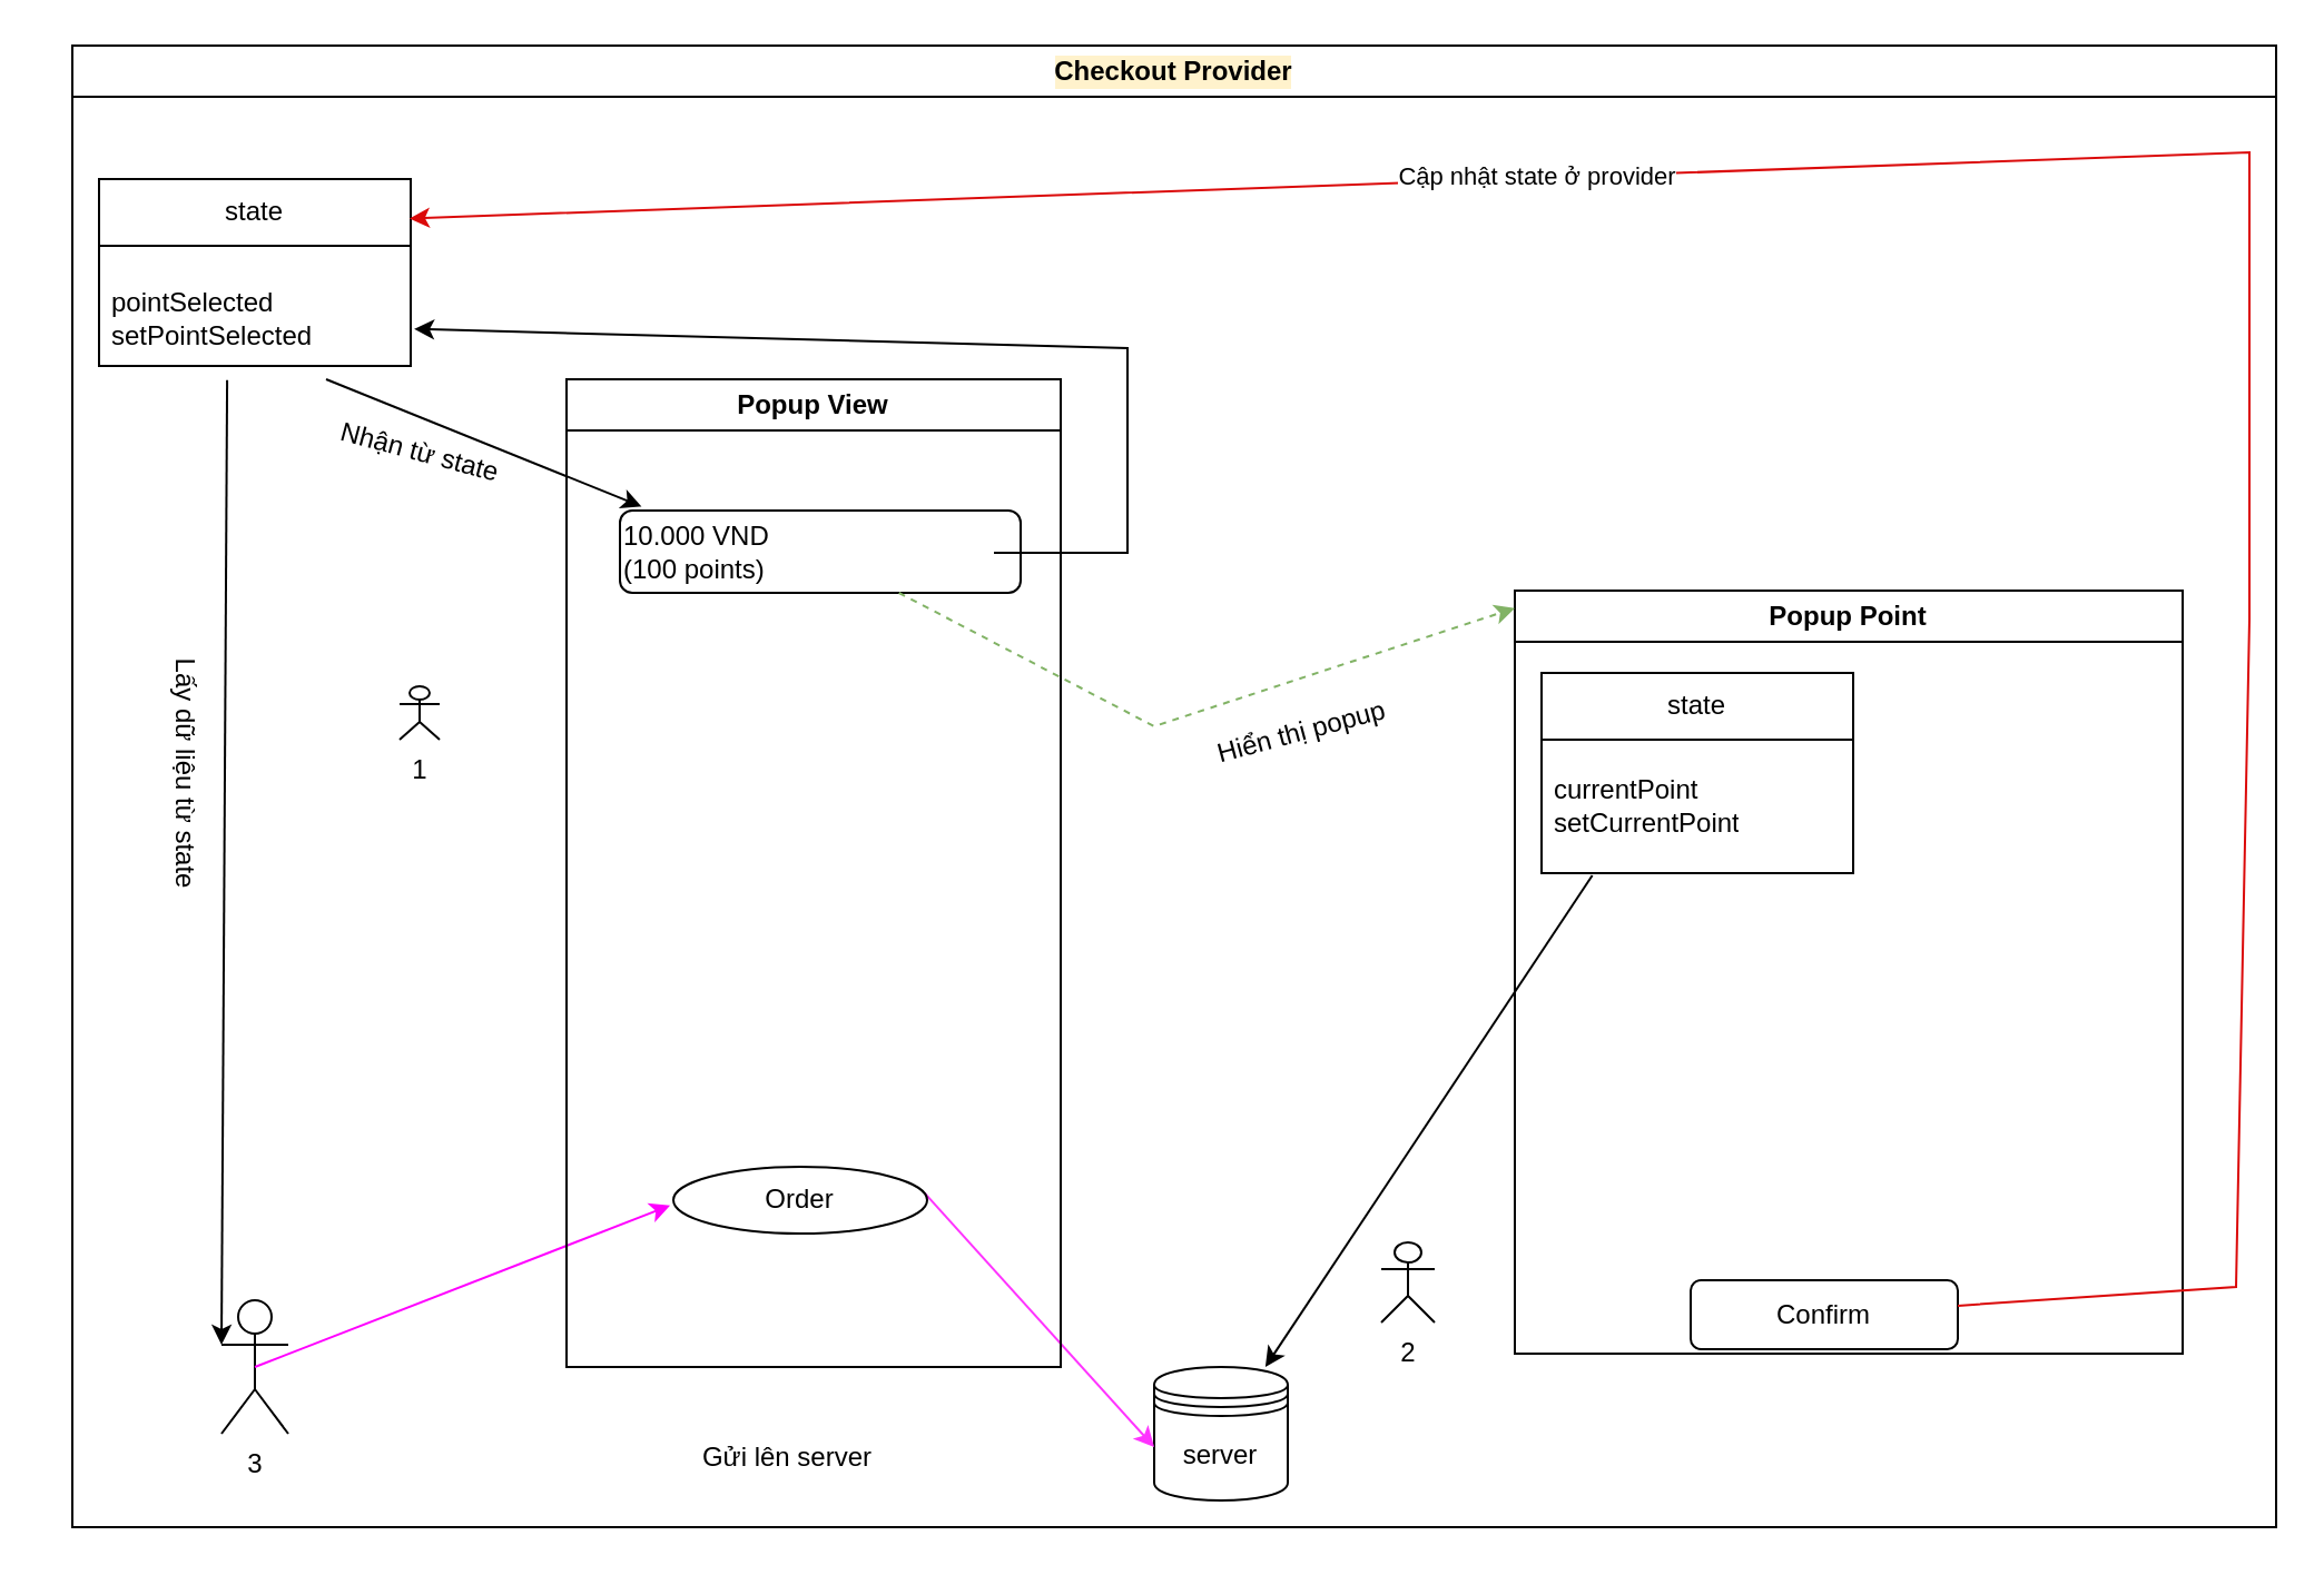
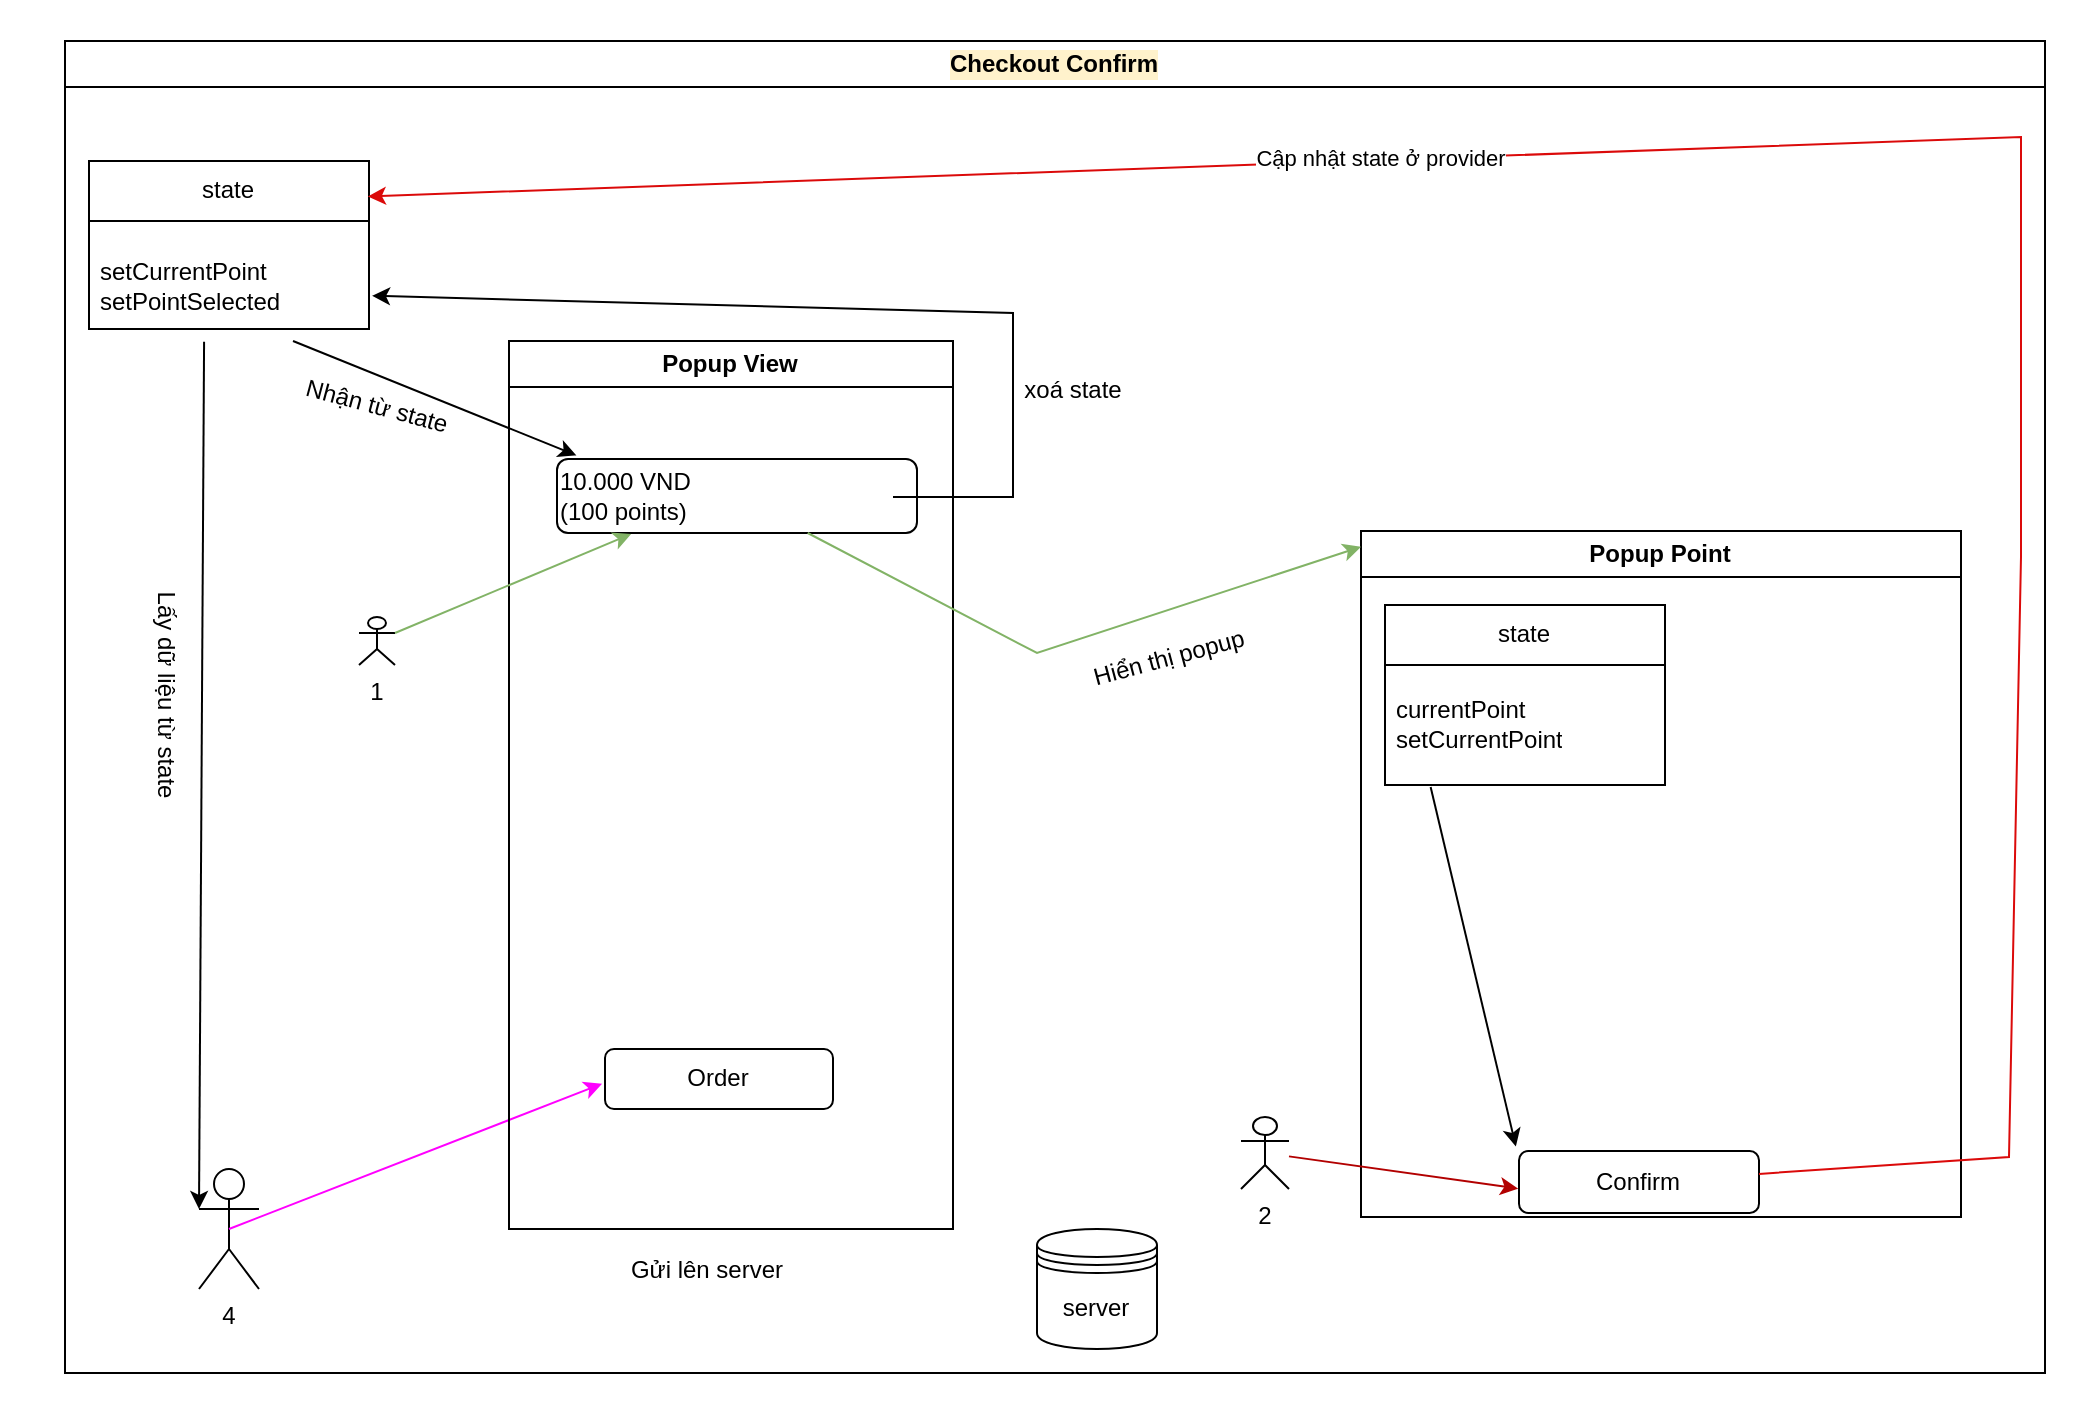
- <mxCell id="2" value="Checkout Provider" style="swimlane;whiteSpace=wrap;html=1;fontColor=#000000;labelBackgroundColor=#FFF2CC;labelBorderColor=none;" vertex="1" parent="1"><mxGeometry x="32" y="20" width="990" height="666" as="geometry" /></mxCell>
+ <mxCell id="2" value="Checkout Confirm" style="swimlane;whiteSpace=wrap;html=1;fontColor=#000000;labelBackgroundColor=#FFF2CC;labelBorderColor=none;" vertex="1" parent="1"><mxGeometry x="32" y="20" width="990" height="666" as="geometry" /></mxCell>
- <mxCell id="17" value="pointSelected&lt;br&gt;setPointSelected" style="text;strokeColor=none;fillColor=none;align=left;verticalAlign=middle;spacingLeft=4;spacingRight=4;overflow=hidden;points=[[0,0.5],[1,0.5]];portConstraint=eastwest;rotatable=0;whiteSpace=wrap;html=1;" vertex="1" parent="2"><mxGeometry x="12" y="96" width="140" height="54" as="geometry" /></mxCell>
+ <mxCell id="17" value="setCurrentPoint&lt;br&gt;setPointSelected" style="text;strokeColor=none;fillColor=none;align=left;verticalAlign=middle;spacingLeft=4;spacingRight=4;overflow=hidden;points=[[0,0.5],[1,0.5]];portConstraint=eastwest;rotatable=0;whiteSpace=wrap;html=1;" vertex="1" parent="2"><mxGeometry x="12" y="96" width="140" height="54" as="geometry" /></mxCell>
+ <mxCell id="32" value="xoá state" style="text;html=1;align=center;verticalAlign=middle;resizable=0;points=[];autosize=1;strokeColor=none;fillColor=none;" vertex="1" parent="2"><mxGeometry x="468" y="160" width="72" height="30" as="geometry" /></mxCell>
+ <mxCell id="29" value="" style="endArrow=classic;html=1;rounded=0;entryX=0.206;entryY=1.012;entryDx=0;entryDy=0;entryPerimeter=0;exitX=1;exitY=0.333;exitDx=0;exitDy=0;exitPerimeter=0;fillColor=#d5e8d4;strokeColor=#82b366;strokeWidth=1;" edge="1" parent="2" source="28" target="21"><mxGeometry width="50" height="50" relative="1" as="geometry"><mxPoint x="132" y="319" as="sourcePoint" /><mxPoint x="319" y="246" as="targetPoint" /><Array as="points" /></mxGeometry></mxCell>
- <mxCell id="24" value="" style="endArrow=classic;html=1;rounded=0;entryX=0;entryY=0.023;entryDx=0;entryDy=0;entryPerimeter=0;fillColor=#d5e8d4;strokeColor=#82b366;dashed=1;" edge="1" parent="2" source="21" target="8"><mxGeometry width="50" height="50" relative="1" as="geometry"><mxPoint x="346" y="239.5" as="sourcePoint" /><mxPoint x="396" y="189.5" as="targetPoint" /><Array as="points"><mxPoint x="486" y="306" /></Array></mxGeometry></mxCell>
+ <mxCell id="24" value="" style="endArrow=classic;html=1;rounded=0;entryX=0;entryY=0.023;entryDx=0;entryDy=0;entryPerimeter=0;fillColor=#d5e8d4;strokeColor=#82b366;" edge="1" parent="2" source="21" target="8"><mxGeometry width="50" height="50" relative="1" as="geometry"><mxPoint x="346" y="239.5" as="sourcePoint" /><mxPoint x="396" y="189.5" as="targetPoint" /><Array as="points"><mxPoint x="486" y="306" /></Array></mxGeometry></mxCell>
- <mxCell id="12" value="" style="endArrow=classic;html=1;rounded=0;exitX=0.163;exitY=1.017;exitDx=0;exitDy=0;exitPerimeter=0;" edge="1" parent="8" source="11" target="3"><mxGeometry width="50" height="50" relative="1" as="geometry"><mxPoint x="42" y="189" as="sourcePoint" /><mxPoint x="92" y="139" as="targetPoint" /></mxGeometry></mxCell>
+ <mxCell id="12" value="" style="endArrow=classic;html=1;rounded=0;entryX=-0.013;entryY=-0.072;entryDx=0;entryDy=0;entryPerimeter=0;exitX=0.163;exitY=1.017;exitDx=0;exitDy=0;exitPerimeter=0;" edge="1" parent="8" source="11" target="9"><mxGeometry width="50" height="50" relative="1" as="geometry"><mxPoint x="42" y="189" as="sourcePoint" /><mxPoint x="92" y="139" as="targetPoint" /></mxGeometry></mxCell>
- <mxCell id="23" value="Order" style="ellipse;whiteSpace=wrap;html=1;" vertex="1" parent="20"><mxGeometry x="48" y="354" width="114" height="30" as="geometry" /></mxCell>
+ <mxCell id="23" value="Order" style="rounded=1;whiteSpace=wrap;html=1;" vertex="1" parent="20"><mxGeometry x="48" y="354" width="114" height="30" as="geometry" /></mxCell>
- <mxCell id="7" value="" style="endArrow=classic;html=1;rounded=0;entryX=0;entryY=0.6;entryDx=0;entryDy=0;entryPerimeter=0;exitX=0.989;exitY=0.389;exitDx=0;exitDy=0;exitPerimeter=0;strokeColor=#FF33FF;" edge="1" parent="2" source="23" target="3"><mxGeometry width="50" height="50" relative="1" as="geometry"><mxPoint x="510" y="553" as="sourcePoint" /><mxPoint x="560" y="503" as="targetPoint" /></mxGeometry></mxCell>
+ <mxCell id="31" value="" style="endArrow=classic;html=1;rounded=0;fillColor=#e51400;strokeColor=#B20000;entryX=-0.003;entryY=0.607;entryDx=0;entryDy=0;entryPerimeter=0;" edge="1" parent="2" source="30" target="9"><mxGeometry width="50" height="50" relative="1" as="geometry"><mxPoint x="612" y="552" as="sourcePoint" /><mxPoint x="662" y="502" as="targetPoint" /></mxGeometry></mxCell>
- <mxCell id="19" value="Gửi lên server" style="text;html=1;align=center;verticalAlign=middle;resizable=0;points=[];autosize=1;strokeColor=none;fillColor=none;" vertex="1" parent="2"><mxGeometry x="270" y="620" width="102" height="30" as="geometry" /></mxCell>
+ <mxCell id="19" value="Gửi lên server" style="text;html=1;align=center;verticalAlign=middle;resizable=0;points=[];autosize=1;strokeColor=none;fillColor=none;" vertex="1" parent="2"><mxGeometry x="270" y="600" width="102" height="30" as="geometry" /></mxCell>
- <mxCell id="4" value="3" style="shape=umlActor;verticalLabelPosition=bottom;verticalAlign=top;html=1;outlineConnect=0;" vertex="1" parent="2"><mxGeometry x="67" y="564" width="30" height="60" as="geometry" /></mxCell>
+ <mxCell id="4" value="4" style="shape=umlActor;verticalLabelPosition=bottom;verticalAlign=top;html=1;outlineConnect=0;" vertex="1" parent="2"><mxGeometry x="67" y="564" width="30" height="60" as="geometry" /></mxCell>
